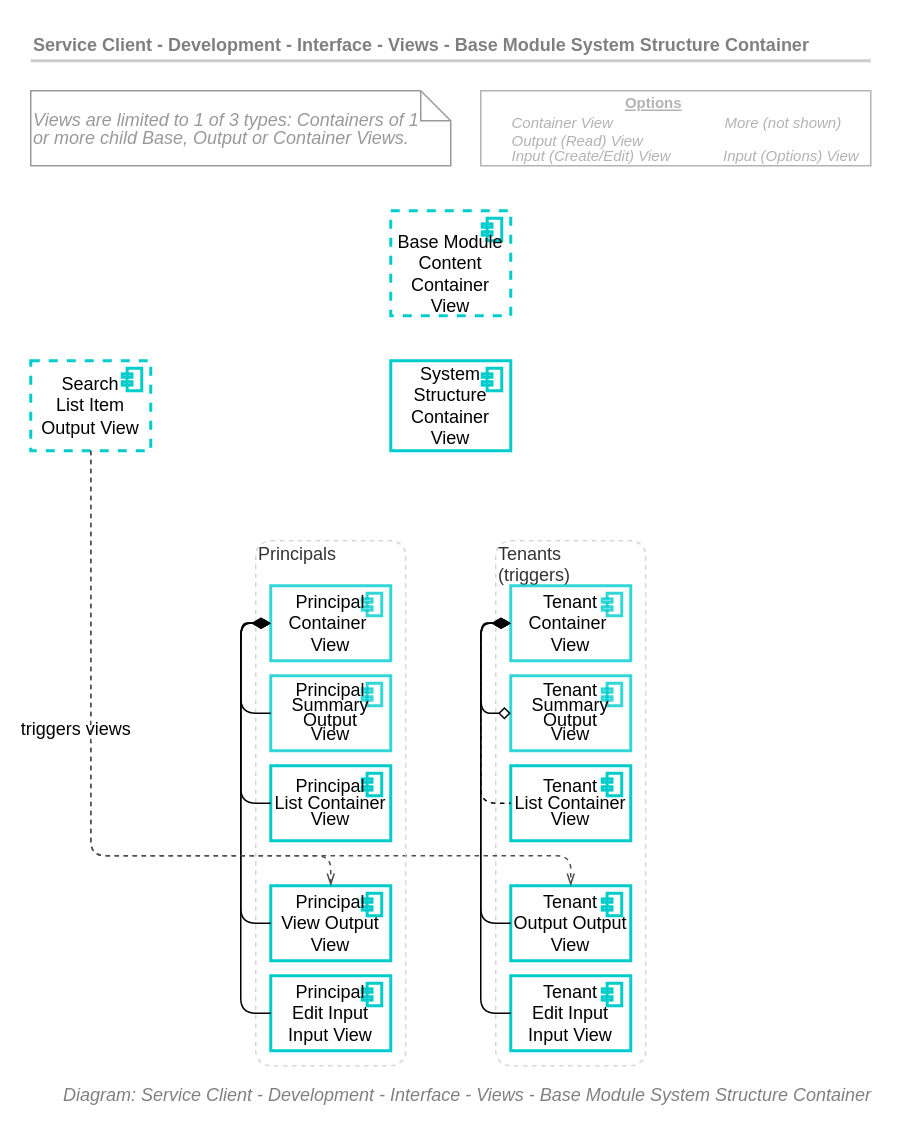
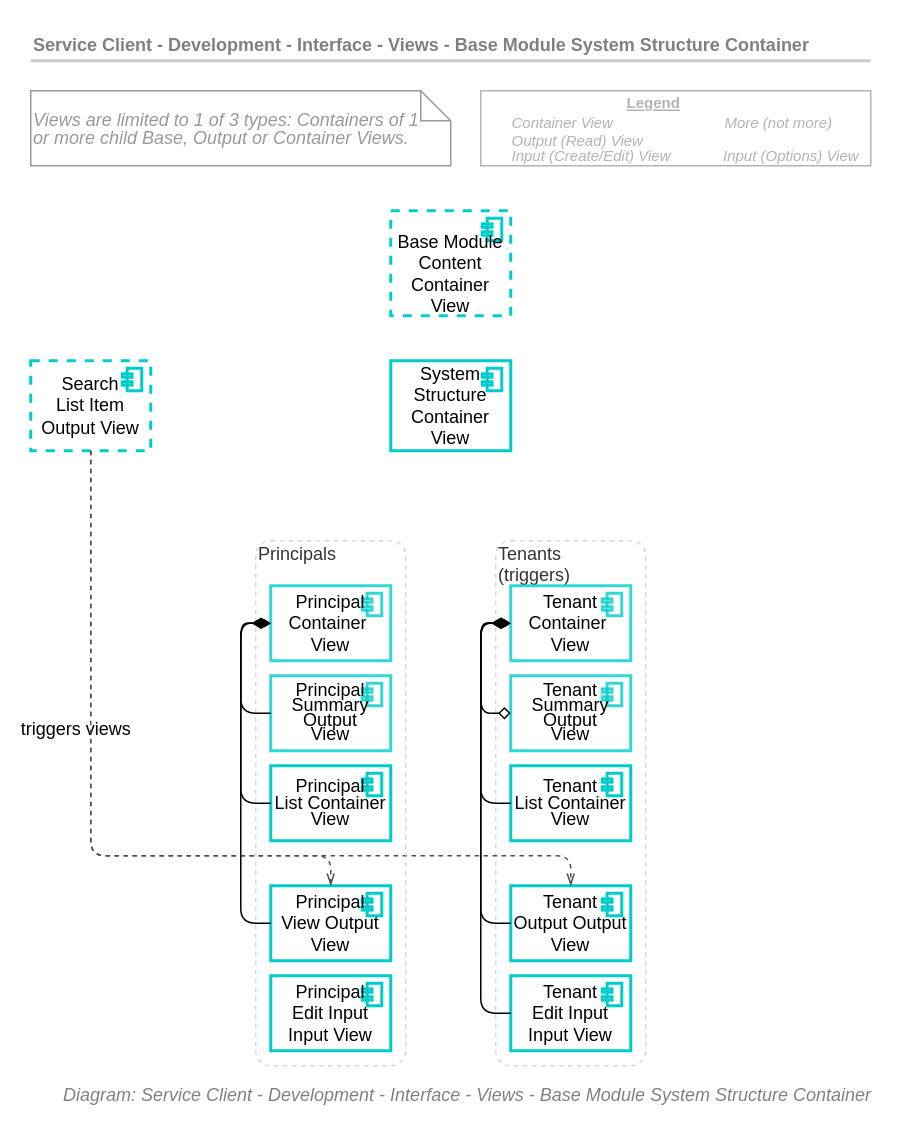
- <mxCell id="44" value="Options" style="text;html=1;strokeColor=none;fillColor=none;align=center;verticalAlign=middle;whiteSpace=wrap;rounded=0;fontSize=10;fontStyle=5;fontColor=#B3B3B3;" vertex="1" parent="40"><mxGeometry x="28.805" width="172.828" height="16.667" as="geometry" /></mxCell>
+ <mxCell id="44" value="Legend" style="text;html=1;strokeColor=none;fillColor=none;align=center;verticalAlign=middle;whiteSpace=wrap;rounded=0;fontSize=10;fontStyle=5;fontColor=#B3B3B3;" vertex="1" parent="40"><mxGeometry x="28.805" width="172.828" height="16.667" as="geometry" /></mxCell>
- <mxCell id="49" value="More (not shown)" style="text;html=1;strokeColor=none;fillColor=none;align=left;verticalAlign=middle;whiteSpace=wrap;rounded=0;fontSize=10;fontStyle=2;fontColor=#B3B3B3;" vertex="1" parent="40"><mxGeometry x="161.481" y="18.0" width="98.519" height="6.67" as="geometry" /></mxCell>
+ <mxCell id="49" value="More (not more)" style="text;html=1;strokeColor=none;fillColor=none;align=left;verticalAlign=middle;whiteSpace=wrap;rounded=0;fontSize=10;fontStyle=2;fontColor=#B3B3B3;" vertex="1" parent="40"><mxGeometry x="161.481" y="18.0" width="98.519" height="6.67" as="geometry" /></mxCell>
- <mxCell id="16" style="rounded=1;orthogonalLoop=1;jettySize=auto;html=1;endArrow=none;endFill=0;strokeColor=#000000;fontSize=10;startArrow=diamondThin;startFill=1;exitX=0;exitY=0.5;exitDx=0;exitDy=0;exitPerimeter=0;edgeStyle=elbowEdgeStyle;dashed=1;" edge="1" parent="2" source="9" target="11"><mxGeometry relative="1" as="geometry"><Array as="points"><mxPoint x="-10" y="110" /></Array><mxPoint x="20" y="120" as="targetPoint" /><mxPoint x="20" y="60" as="sourcePoint" /></mxGeometry></mxCell>
+ <mxCell id="16" style="rounded=1;orthogonalLoop=1;jettySize=auto;html=1;endArrow=none;endFill=0;strokeColor=#000000;fontSize=10;startArrow=diamondThin;startFill=1;exitX=0;exitY=0.5;exitDx=0;exitDy=0;exitPerimeter=0;edgeStyle=elbowEdgeStyle;" edge="1" parent="2" source="9" target="11"><mxGeometry relative="1" as="geometry"><Array as="points"><mxPoint x="-10" y="110" /></Array><mxPoint x="20" y="120" as="targetPoint" /><mxPoint x="20" y="60" as="sourcePoint" /></mxGeometry></mxCell>
- <mxCell id="30" value="" style="html=1;endArrow=diamondThin;endFill=1;edgeStyle=elbowEdgeStyle;elbow=vertical;endSize=10;strokeColor=#000000;fontSize=12;entryX=0;entryY=0.5;entryDx=0;entryDy=0;entryPerimeter=0;verticalAlign=middle;exitX=0;exitY=0.5;exitDx=0;exitDy=0;exitPerimeter=0;" edge="1" parent="24" source="27" target="31"><mxGeometry width="160" relative="1" as="geometry"><mxPoint x="210" y="470" as="sourcePoint" /><mxPoint x="200" y="370" as="targetPoint" /><Array as="points"><mxPoint x="-10" y="160" /></Array></mxGeometry></mxCell>
